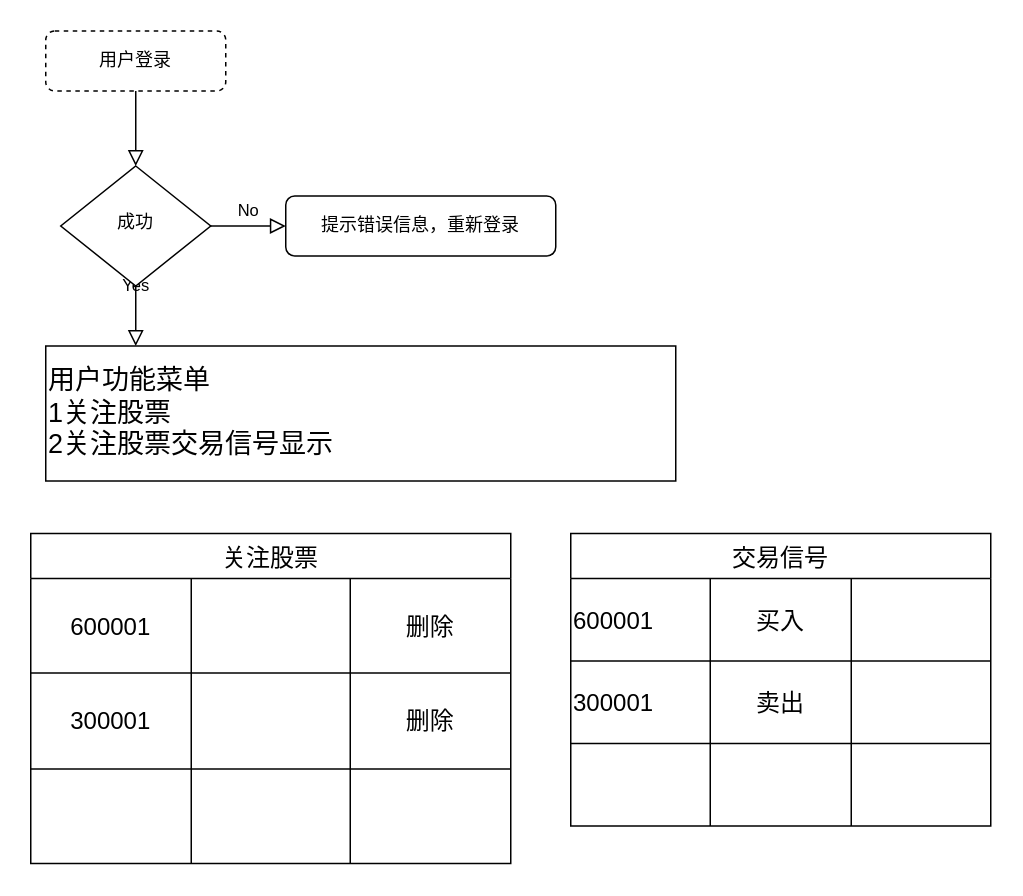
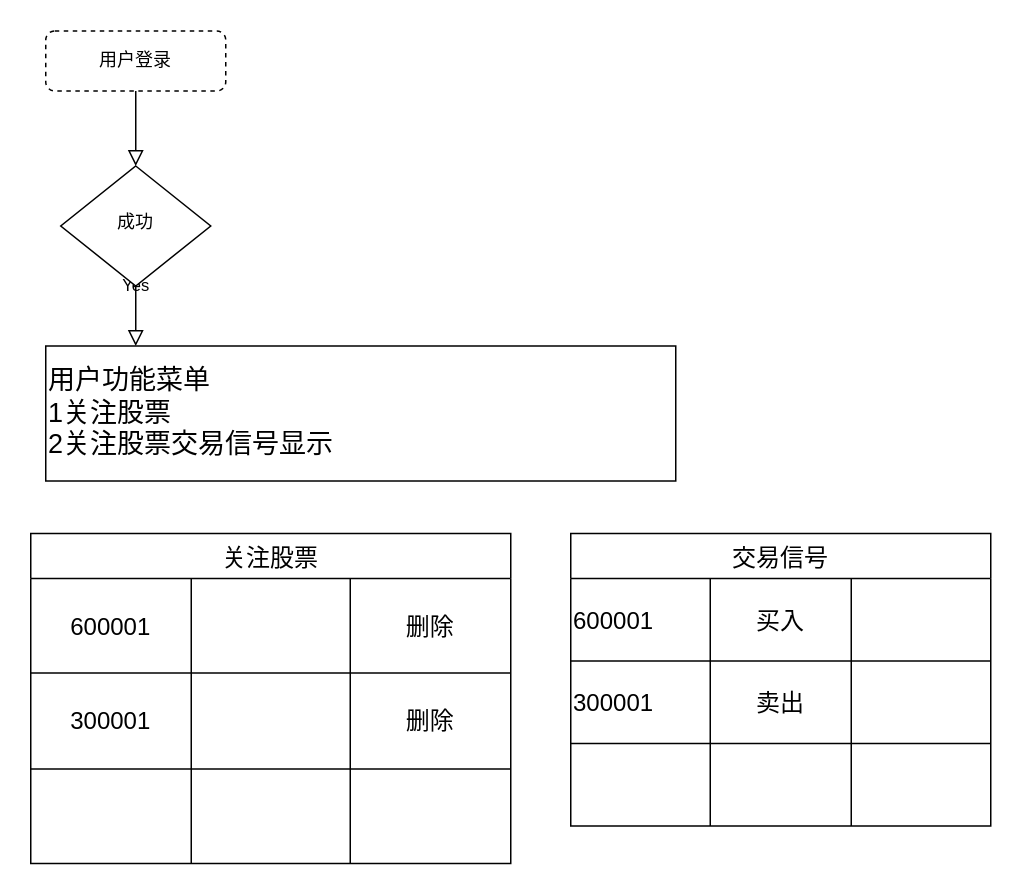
- <mxCell id="5" value="No" style="edgeStyle=orthogonalEdgeStyle;rounded=0;html=1;jettySize=auto;orthogonalLoop=1;fontSize=11;endArrow=block;endFill=0;endSize=8;strokeWidth=1;shadow=0;labelBackgroundColor=none;" parent="1" source="6" target="7" edge="1"><mxGeometry y="10" relative="1" as="geometry"><mxPoint as="offset" /></mxGeometry></mxCell>
- <mxCell id="7" value="提示错误信息，重新登录" style="rounded=1;whiteSpace=wrap;html=1;fontSize=12;glass=0;strokeWidth=1;shadow=0;" parent="1" vertex="1"><mxGeometry x="190" y="130" width="180" height="40" as="geometry" /></mxCell>
